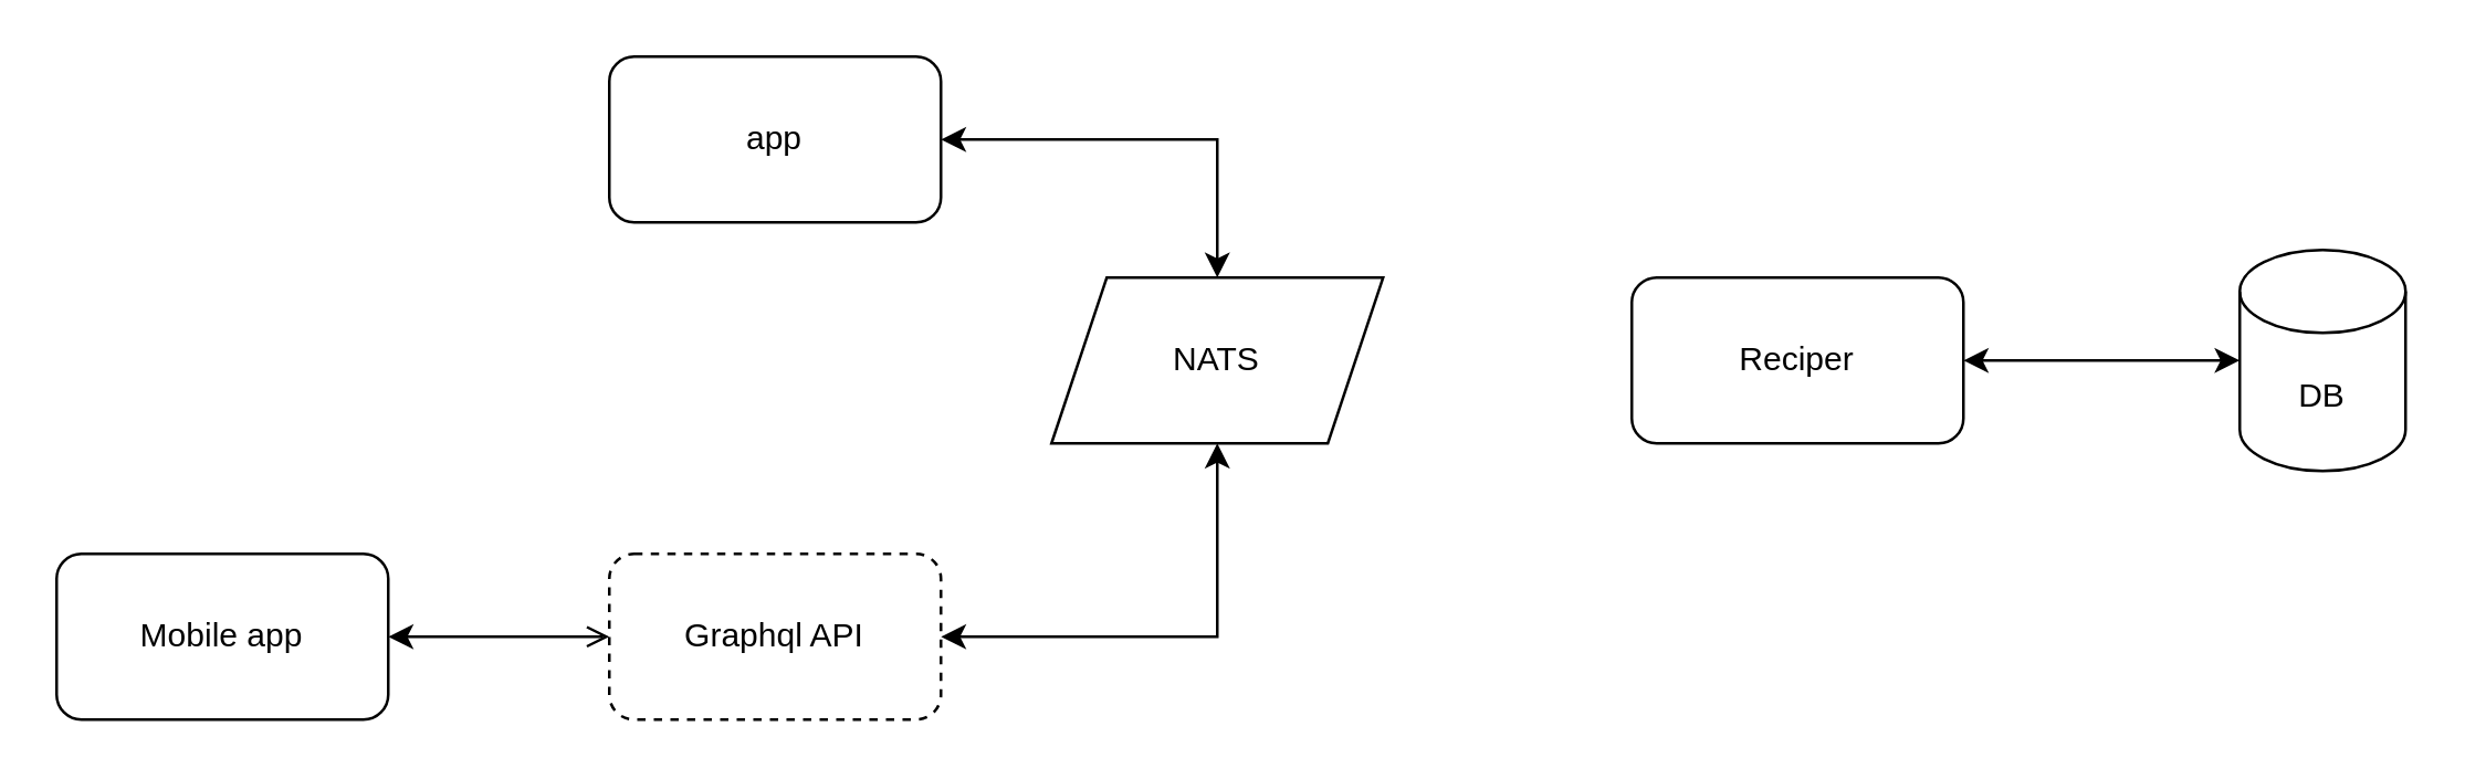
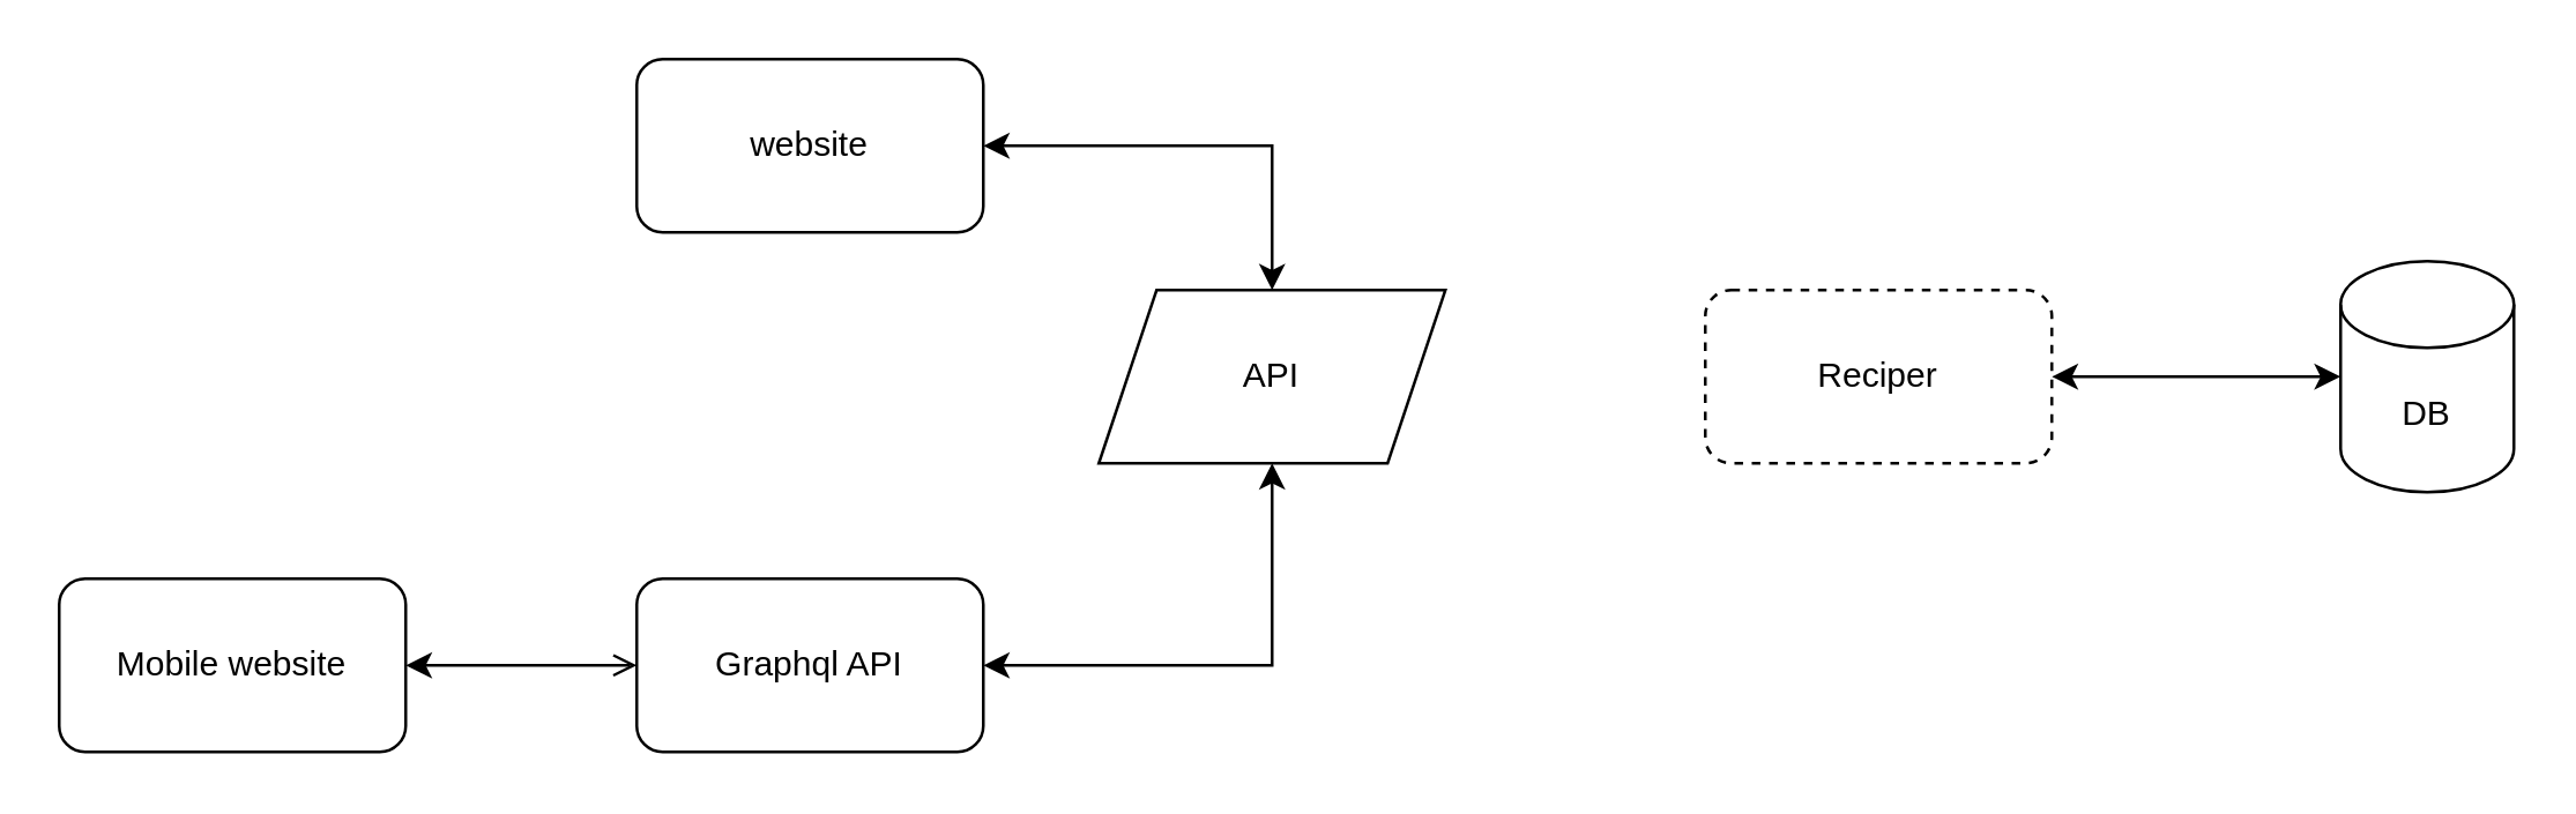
- <mxCell id="5" value="app" style="rounded=1;whiteSpace=wrap;html=1;" vertex="1" parent="1"><mxGeometry x="220" y="20" width="120" height="60" as="geometry" /></mxCell>
+ <mxCell id="5" value="website" style="rounded=1;whiteSpace=wrap;html=1;" vertex="1" parent="1"><mxGeometry x="220" y="20" width="120" height="60" as="geometry" /></mxCell>
- <mxCell id="6" value="NATS" style="shape=parallelogram;perimeter=parallelogramPerimeter;whiteSpace=wrap;html=1;fixedSize=1;" vertex="1" parent="1"><mxGeometry x="380" y="100" width="120" height="60" as="geometry" /></mxCell>
+ <mxCell id="6" value="API" style="shape=parallelogram;perimeter=parallelogramPerimeter;whiteSpace=wrap;html=1;fixedSize=1;" vertex="1" parent="1"><mxGeometry x="380" y="100" width="120" height="60" as="geometry" /></mxCell>
- <mxCell id="3" value="Reciper" style="rounded=1;whiteSpace=wrap;html=1;" vertex="1" parent="1"><mxGeometry x="590" y="100" width="120" height="60" as="geometry" /></mxCell>
+ <mxCell id="3" value="Reciper" style="rounded=1;whiteSpace=wrap;html=1;dashed=1;" vertex="1" parent="1"><mxGeometry x="590" y="100" width="120" height="60" as="geometry" /></mxCell>
- <mxCell id="8" value="Mobile app" style="rounded=1;whiteSpace=wrap;html=1;" vertex="1" parent="1"><mxGeometry x="20" y="200" width="120" height="60" as="geometry" /></mxCell>
+ <mxCell id="8" value="Mobile website" style="rounded=1;whiteSpace=wrap;html=1;" vertex="1" parent="1"><mxGeometry x="20" y="200" width="120" height="60" as="geometry" /></mxCell>
- <mxCell id="10" value="Graphql API" style="rounded=1;whiteSpace=wrap;html=1;dashed=1;" vertex="1" parent="1"><mxGeometry x="220" y="200" width="120" height="60" as="geometry" /></mxCell>
+ <mxCell id="10" value="Graphql API" style="rounded=1;whiteSpace=wrap;html=1;" vertex="1" parent="1"><mxGeometry x="220" y="200" width="120" height="60" as="geometry" /></mxCell>
